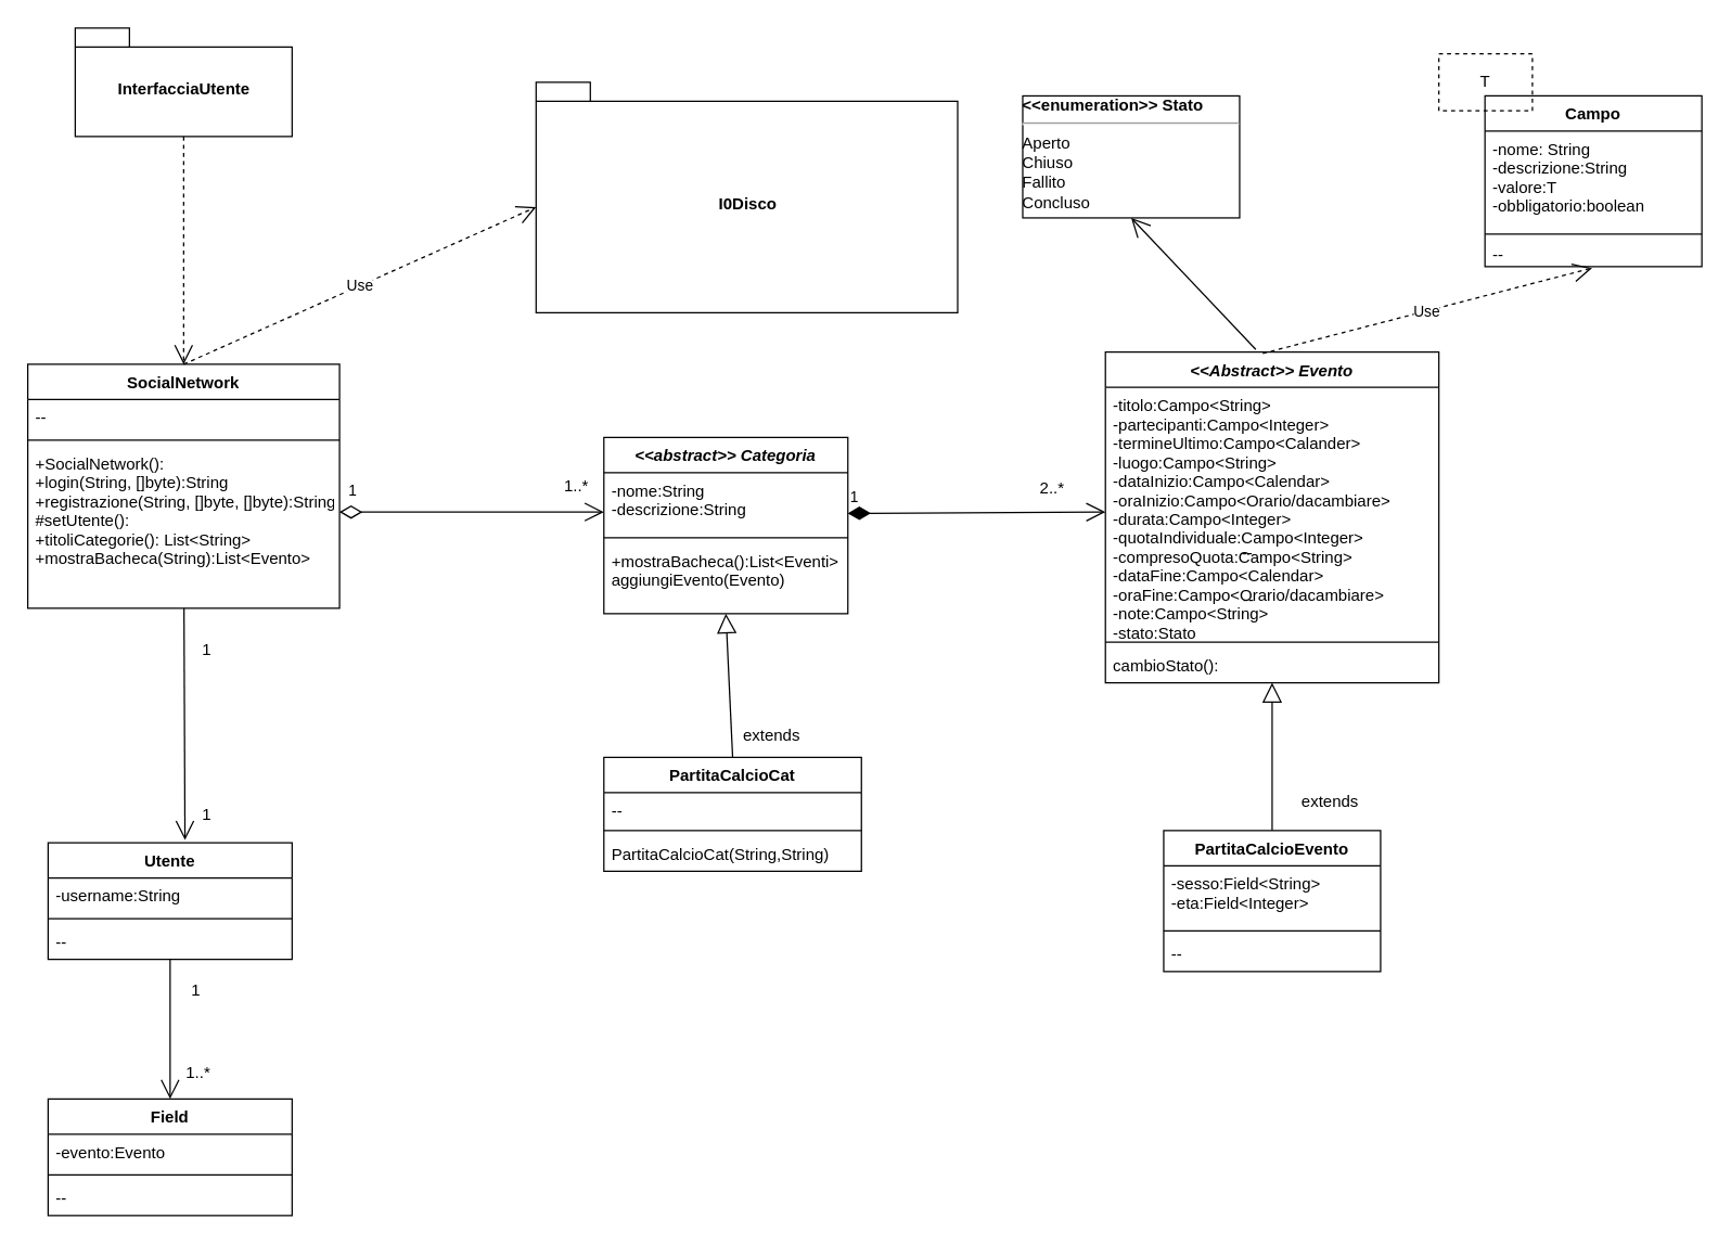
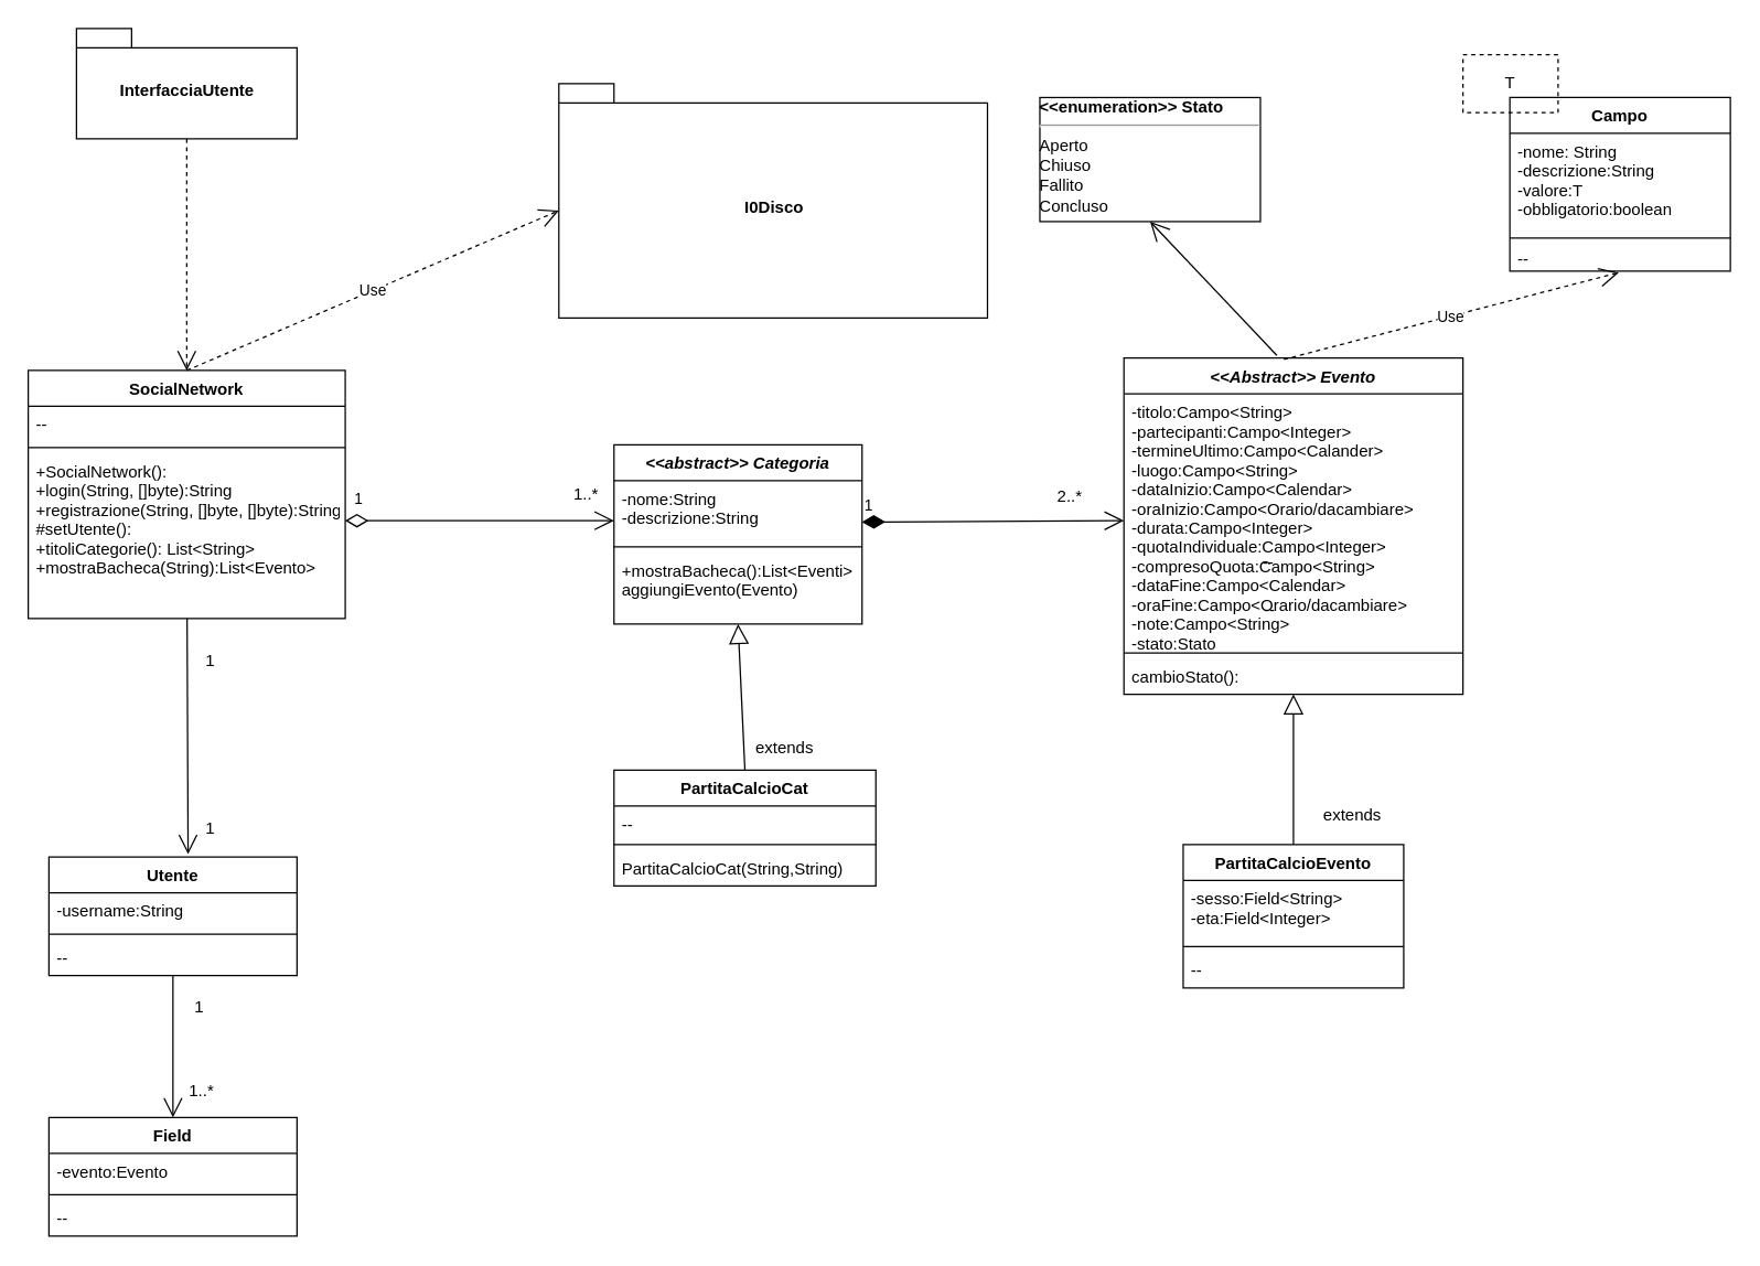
- <mxCell id="7" value="I0Disco" style="shape=folder;fontStyle=1;spacingTop=10;tabWidth=40;tabHeight=14;tabPosition=left;html=1;" parent="1" vertex="1"><mxGeometry x="395" y="60" width="311" height="170" as="geometry" /></mxCell>
+ <mxCell id="7" value="I0Disco" style="shape=folder;fontStyle=1;spacingTop=10;tabWidth=40;tabHeight=14;tabPosition=left;html=1;" parent="1" vertex="1"><mxGeometry x="405" y="60" width="311" height="170" as="geometry" /></mxCell>
